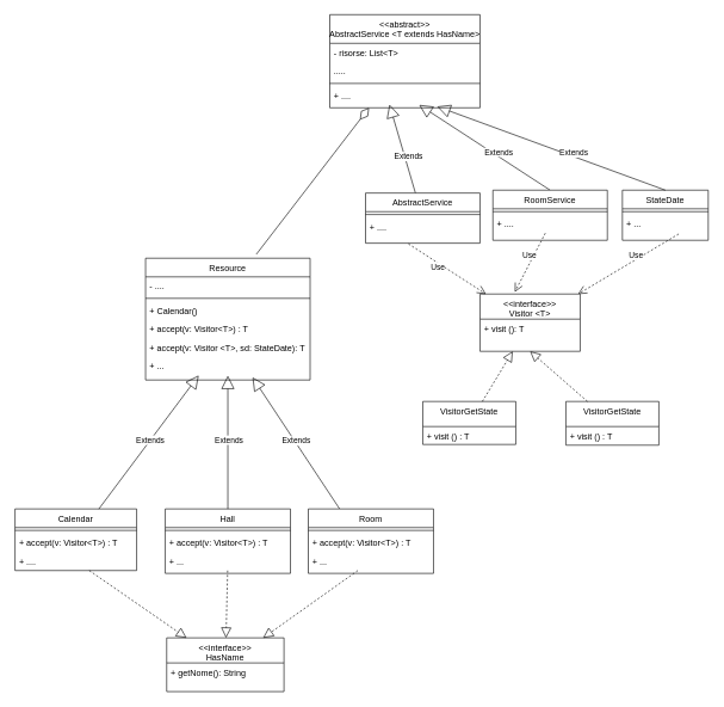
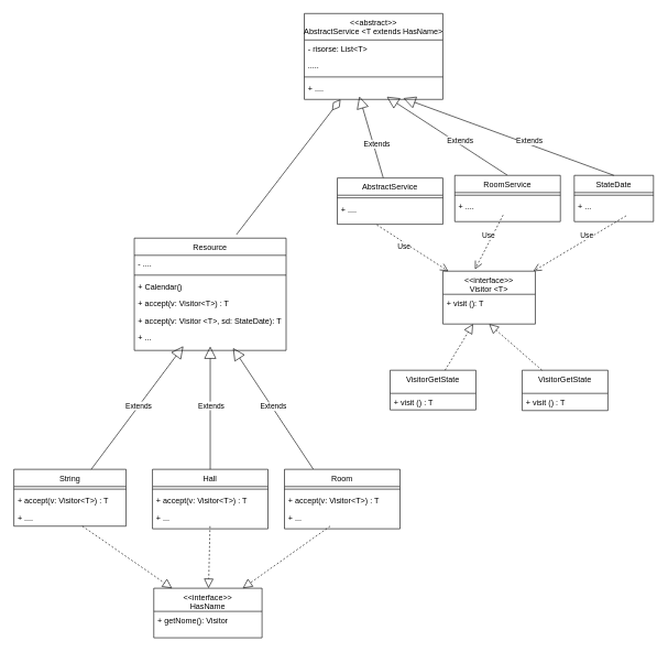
- <mxCell id="35" value="Calendar" style="swimlane;fontStyle=0;align=center;verticalAlign=top;childLayout=stackLayout;horizontal=1;startSize=26;horizontalStack=0;resizeParent=1;resizeLast=0;collapsible=1;marginBottom=0;rounded=0;shadow=0;strokeWidth=1;" parent="1" vertex="1"><mxGeometry x="20" y="710" width="170" height="86" as="geometry"><mxRectangle x="130" y="380" width="160" height="26" as="alternateBounds" /></mxGeometry></mxCell>
+ <mxCell id="35" value="String" style="swimlane;fontStyle=0;align=center;verticalAlign=top;childLayout=stackLayout;horizontal=1;startSize=26;horizontalStack=0;resizeParent=1;resizeLast=0;collapsible=1;marginBottom=0;rounded=0;shadow=0;strokeWidth=1;" parent="1" vertex="1"><mxGeometry x="20" y="710" width="170" height="86" as="geometry"><mxRectangle x="130" y="380" width="160" height="26" as="alternateBounds" /></mxGeometry></mxCell>
- <mxCell id="34" value="+ getNome(): String" style="text;align=left;verticalAlign=top;spacingLeft=4;spacingRight=4;overflow=hidden;rotatable=0;points=[[0,0.5],[1,0.5]];portConstraint=eastwest;" parent="33" vertex="1"><mxGeometry y="35" width="164" height="26" as="geometry" /></mxCell>
+ <mxCell id="34" value="+ getNome(): Visitor" style="text;align=left;verticalAlign=top;spacingLeft=4;spacingRight=4;overflow=hidden;rotatable=0;points=[[0,0.5],[1,0.5]];portConstraint=eastwest;" parent="33" vertex="1"><mxGeometry y="35" width="164" height="26" as="geometry" /></mxCell>
